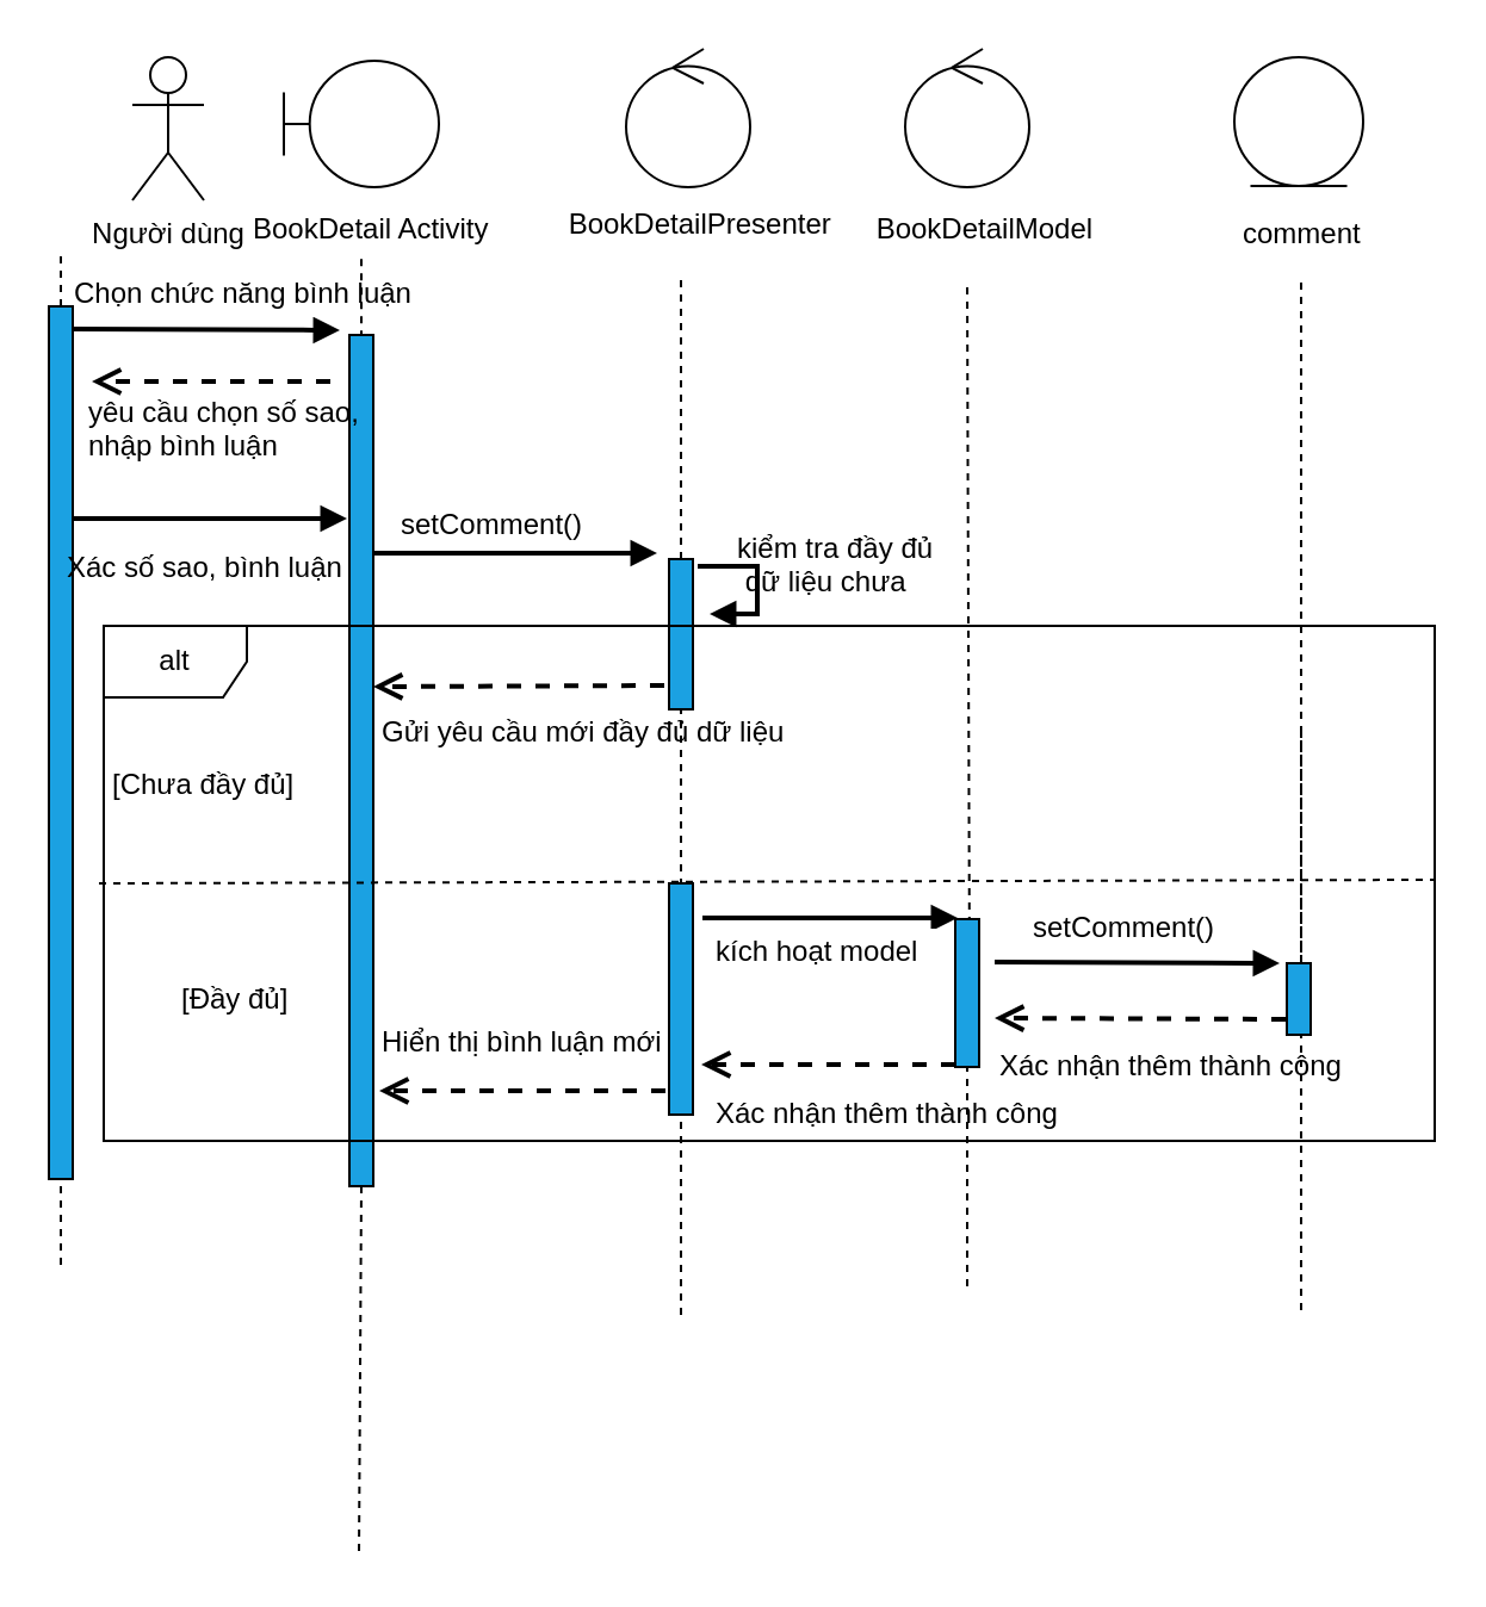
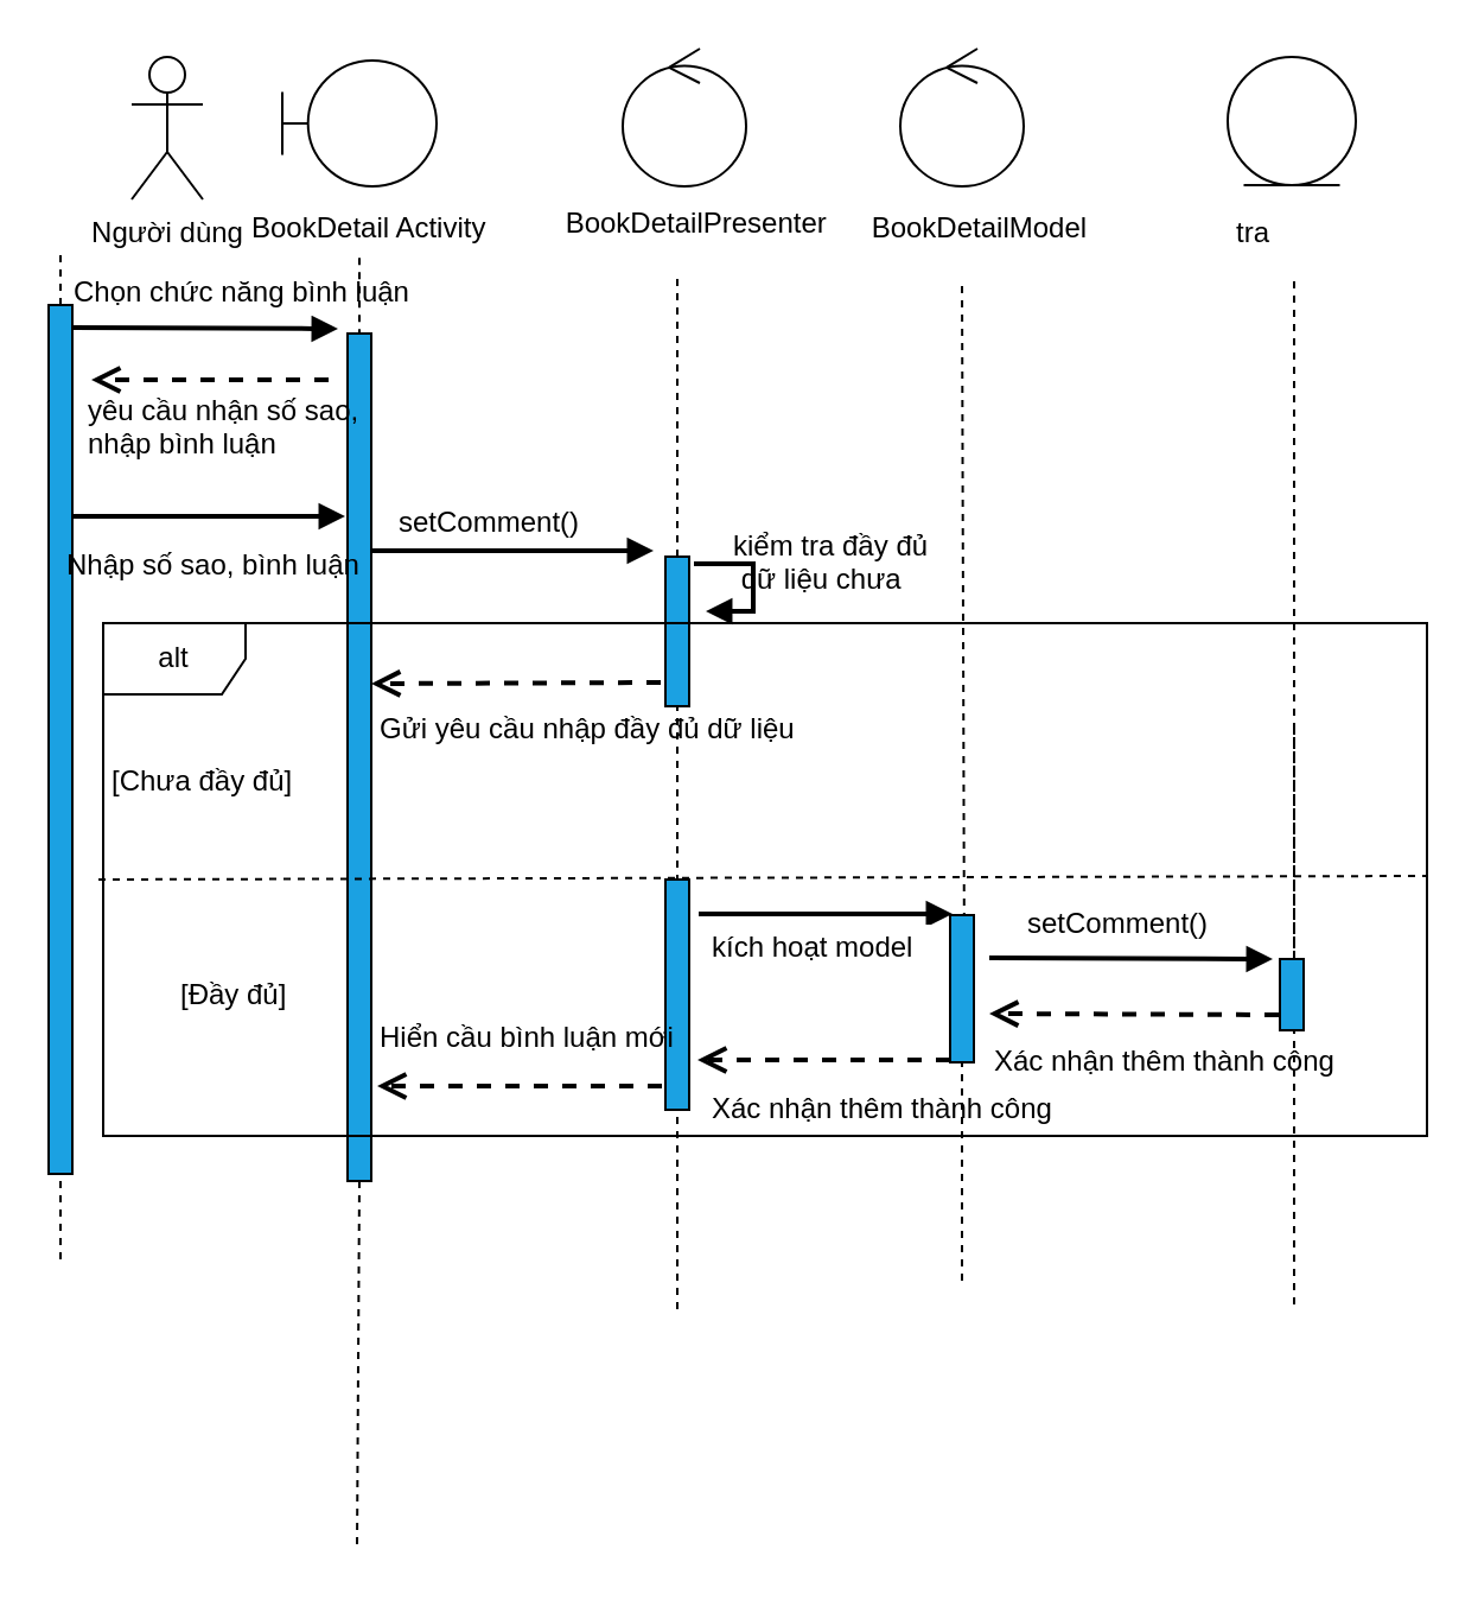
- <mxCell id="11" value="comment" style="text;html=1;resizable=0;points=[];autosize=1;align=left;verticalAlign=top;spacingTop=-4;" vertex="1" parent="1"><mxGeometry x="519" y="87.5" width="60" height="20" as="geometry" /></mxCell>
+ <mxCell id="11" value="tra" style="text;html=1;resizable=0;points=[];autosize=1;align=left;verticalAlign=top;spacingTop=-4;" vertex="1" parent="1"><mxGeometry x="519" y="87.5" width="60" height="20" as="geometry" /></mxCell>
- <mxCell id="32" value="yêu cầu chọn số sao,&lt;br&gt;nhập bình luận&lt;br&gt;" style="text;html=1;resizable=0;points=[];autosize=1;align=left;verticalAlign=top;spacingTop=-4;fillColor=none;" vertex="1" parent="1"><mxGeometry x="35" y="163" width="130" height="30" as="geometry" /></mxCell>
+ <mxCell id="32" value="yêu cầu nhận số sao,&lt;br&gt;nhập bình luận&lt;br&gt;" style="text;html=1;resizable=0;points=[];autosize=1;align=left;verticalAlign=top;spacingTop=-4;fillColor=none;" vertex="1" parent="1"><mxGeometry x="35" y="163" width="130" height="30" as="geometry" /></mxCell>
- <mxCell id="34" value="Xác số sao, bình luận" style="text;html=1;resizable=0;points=[];autosize=1;align=left;verticalAlign=top;spacingTop=-4;" vertex="1" parent="1"><mxGeometry x="26" y="228" width="140" height="20" as="geometry" /></mxCell>
+ <mxCell id="34" value="Nhập số sao, bình luận" style="text;html=1;resizable=0;points=[];autosize=1;align=left;verticalAlign=top;spacingTop=-4;" vertex="1" parent="1"><mxGeometry x="26" y="228" width="140" height="20" as="geometry" /></mxCell>
- <mxCell id="40" value="Gửi yêu cầu mới đầy đủ dữ liệu" style="text;html=1;resizable=0;points=[];autosize=1;align=left;verticalAlign=top;spacingTop=-4;" vertex="1" parent="1"><mxGeometry x="158" y="297" width="190" height="20" as="geometry" /></mxCell>
+ <mxCell id="40" value="Gửi yêu cầu nhập đầy đủ dữ liệu" style="text;html=1;resizable=0;points=[];autosize=1;align=left;verticalAlign=top;spacingTop=-4;" vertex="1" parent="1"><mxGeometry x="158" y="297" width="190" height="20" as="geometry" /></mxCell>
- <mxCell id="50" value="Hiển thị bình luận mới" style="text;html=1;resizable=0;points=[];autosize=1;align=left;verticalAlign=top;spacingTop=-4;" vertex="1" parent="1"><mxGeometry x="158" y="427" width="130" height="20" as="geometry" /></mxCell>
+ <mxCell id="50" value="Hiển cầu bình luận mới" style="text;html=1;resizable=0;points=[];autosize=1;align=left;verticalAlign=top;spacingTop=-4;" vertex="1" parent="1"><mxGeometry x="158" y="427" width="130" height="20" as="geometry" /></mxCell>
